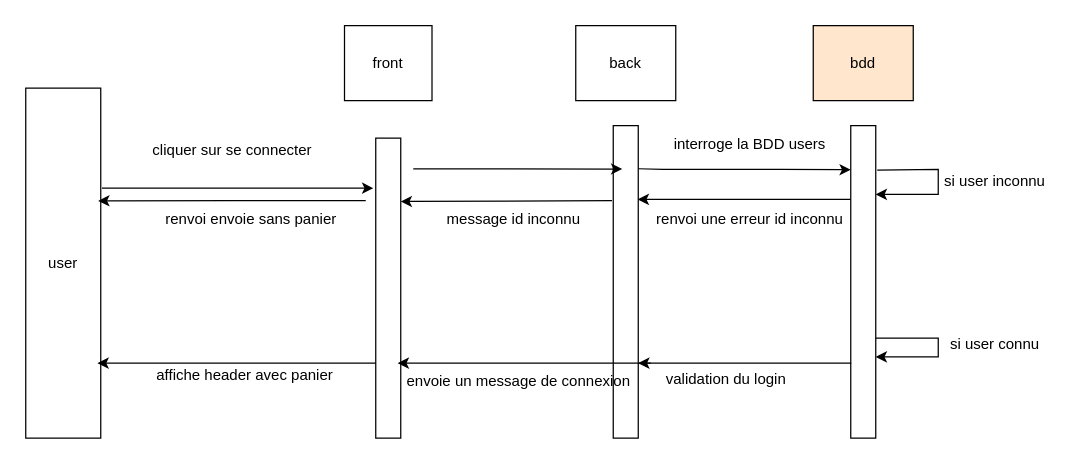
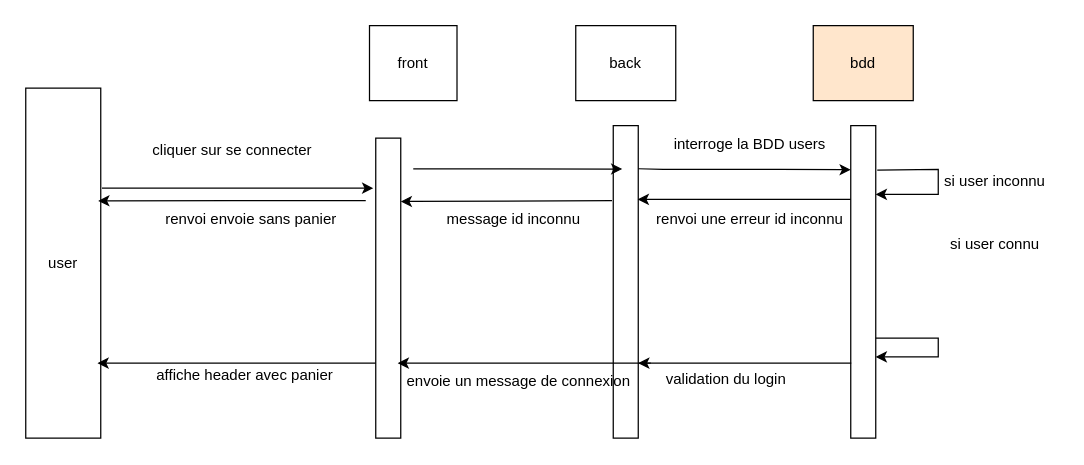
- <mxCell id="6" value="front" style="rounded=0;whiteSpace=wrap;html=1;" parent="1" vertex="1"><mxGeometry x="275" y="20" width="70" height="60" as="geometry" /></mxCell>
+ <mxCell id="6" value="front" style="rounded=0;whiteSpace=wrap;html=1;" parent="1" vertex="1"><mxGeometry x="295" y="20" width="70" height="60" as="geometry" /></mxCell>
- <mxCell id="21" value="si user connu" style="text;html=1;align=center;verticalAlign=middle;resizable=0;points=[];autosize=1;strokeColor=none;fillColor=none;" vertex="1" parent="1"><mxGeometry x="750" y="260" width="90" height="30" as="geometry" /></mxCell>
+ <mxCell id="21" value="si user connu" style="text;html=1;align=center;verticalAlign=middle;resizable=0;points=[];autosize=1;strokeColor=none;fillColor=none;" vertex="1" parent="1"><mxGeometry x="750" y="180" width="90" height="30" as="geometry" /></mxCell>
